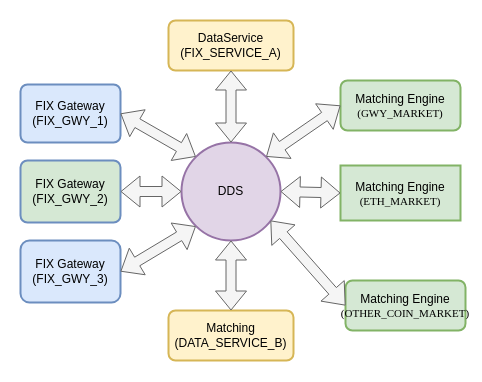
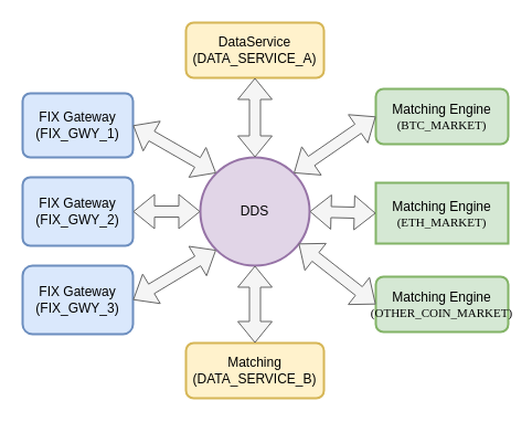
- <mxCell id="4" value="DataService&lt;br&gt;(FIX_SERVICE_A)" style="rounded=1;whiteSpace=wrap;html=1;absoluteArcSize=1;arcSize=14;strokeWidth=2;fillColor=#fff2cc;strokeColor=#d6b656;" parent="1" vertex="1"><mxGeometry x="168" y="20" width="125" height="50" as="geometry" /></mxCell>
+ <mxCell id="4" value="DataService&lt;br&gt;(DATA_SERVICE_A)" style="rounded=1;whiteSpace=wrap;html=1;absoluteArcSize=1;arcSize=14;strokeWidth=2;fillColor=#fff2cc;strokeColor=#d6b656;" parent="1" vertex="1"><mxGeometry x="168" y="20" width="125" height="50" as="geometry" /></mxCell>
- <mxCell id="2" value="Matching Engine&lt;br&gt;&lt;p style=&quot;margin: 0px; font-stretch: normal; font-size: 11px; line-height: normal; font-family: Menlo;&quot;&gt;&lt;span style=&quot;font-variant-ligatures: no-common-ligatures&quot;&gt;(GWY_MARKET)&lt;/span&gt;&lt;/p&gt;" style="rounded=1;whiteSpace=wrap;html=1;absoluteArcSize=1;arcSize=14;strokeWidth=2;fillColor=#d5e8d4;strokeColor=#82b366;" parent="1" vertex="1"><mxGeometry x="340" y="80" width="120" height="50" as="geometry" /></mxCell>
+ <mxCell id="2" value="Matching Engine&lt;br&gt;&lt;p style=&quot;margin: 0px; font-stretch: normal; font-size: 11px; line-height: normal; font-family: Menlo;&quot;&gt;&lt;span style=&quot;font-variant-ligatures: no-common-ligatures&quot;&gt;(BTC_MARKET)&lt;/span&gt;&lt;/p&gt;" style="rounded=1;whiteSpace=wrap;html=1;absoluteArcSize=1;arcSize=14;strokeWidth=2;fillColor=#d5e8d4;strokeColor=#82b366;" parent="1" vertex="1"><mxGeometry x="340" y="80" width="120" height="50" as="geometry" /></mxCell>
- <mxCell id="6" value="FIX Gateway&lt;br&gt;(FIX_GWY_2)" style="rounded=1;whiteSpace=wrap;html=1;absoluteArcSize=1;arcSize=14;strokeWidth=2;fillColor=#d5e8d4;strokeColor=#6c8ebf;" parent="1" vertex="1"><mxGeometry x="20" y="160" width="100" height="62" as="geometry" /></mxCell>
+ <mxCell id="6" value="FIX Gateway&lt;br&gt;(FIX_GWY_2)" style="rounded=1;whiteSpace=wrap;html=1;absoluteArcSize=1;arcSize=14;strokeWidth=2;fillColor=#dae8fc;strokeColor=#6c8ebf;" parent="1" vertex="1"><mxGeometry x="20" y="160" width="100" height="62" as="geometry" /></mxCell>
- <mxCell id="18" value="Matching Engine&lt;br&gt;&lt;p style=&quot;margin: 0px; font-stretch: normal; font-size: 11px; line-height: normal; font-family: Menlo;&quot;&gt;&lt;span style=&quot;font-variant-ligatures: no-common-ligatures&quot;&gt;(&lt;/span&gt;OTHER_COIN_MARKET)&lt;/p&gt;" style="rounded=1;whiteSpace=wrap;html=1;absoluteArcSize=1;arcSize=14;strokeWidth=2;fillColor=#d5e8d4;strokeColor=#82b366;" vertex="1" parent="1"><mxGeometry x="345" y="280" width="120" height="50" as="geometry" /></mxCell>
+ <mxCell id="18" value="Matching Engine&lt;br&gt;&lt;p style=&quot;margin: 0px; font-stretch: normal; font-size: 11px; line-height: normal; font-family: Menlo;&quot;&gt;&lt;span style=&quot;font-variant-ligatures: no-common-ligatures&quot;&gt;(&lt;/span&gt;OTHER_COIN_MARKET)&lt;/p&gt;" style="rounded=1;whiteSpace=wrap;html=1;absoluteArcSize=1;arcSize=14;strokeWidth=2;fillColor=#d5e8d4;strokeColor=#82b366;" vertex="1" parent="1"><mxGeometry x="340" y="250" width="120" height="50" as="geometry" /></mxCell>
